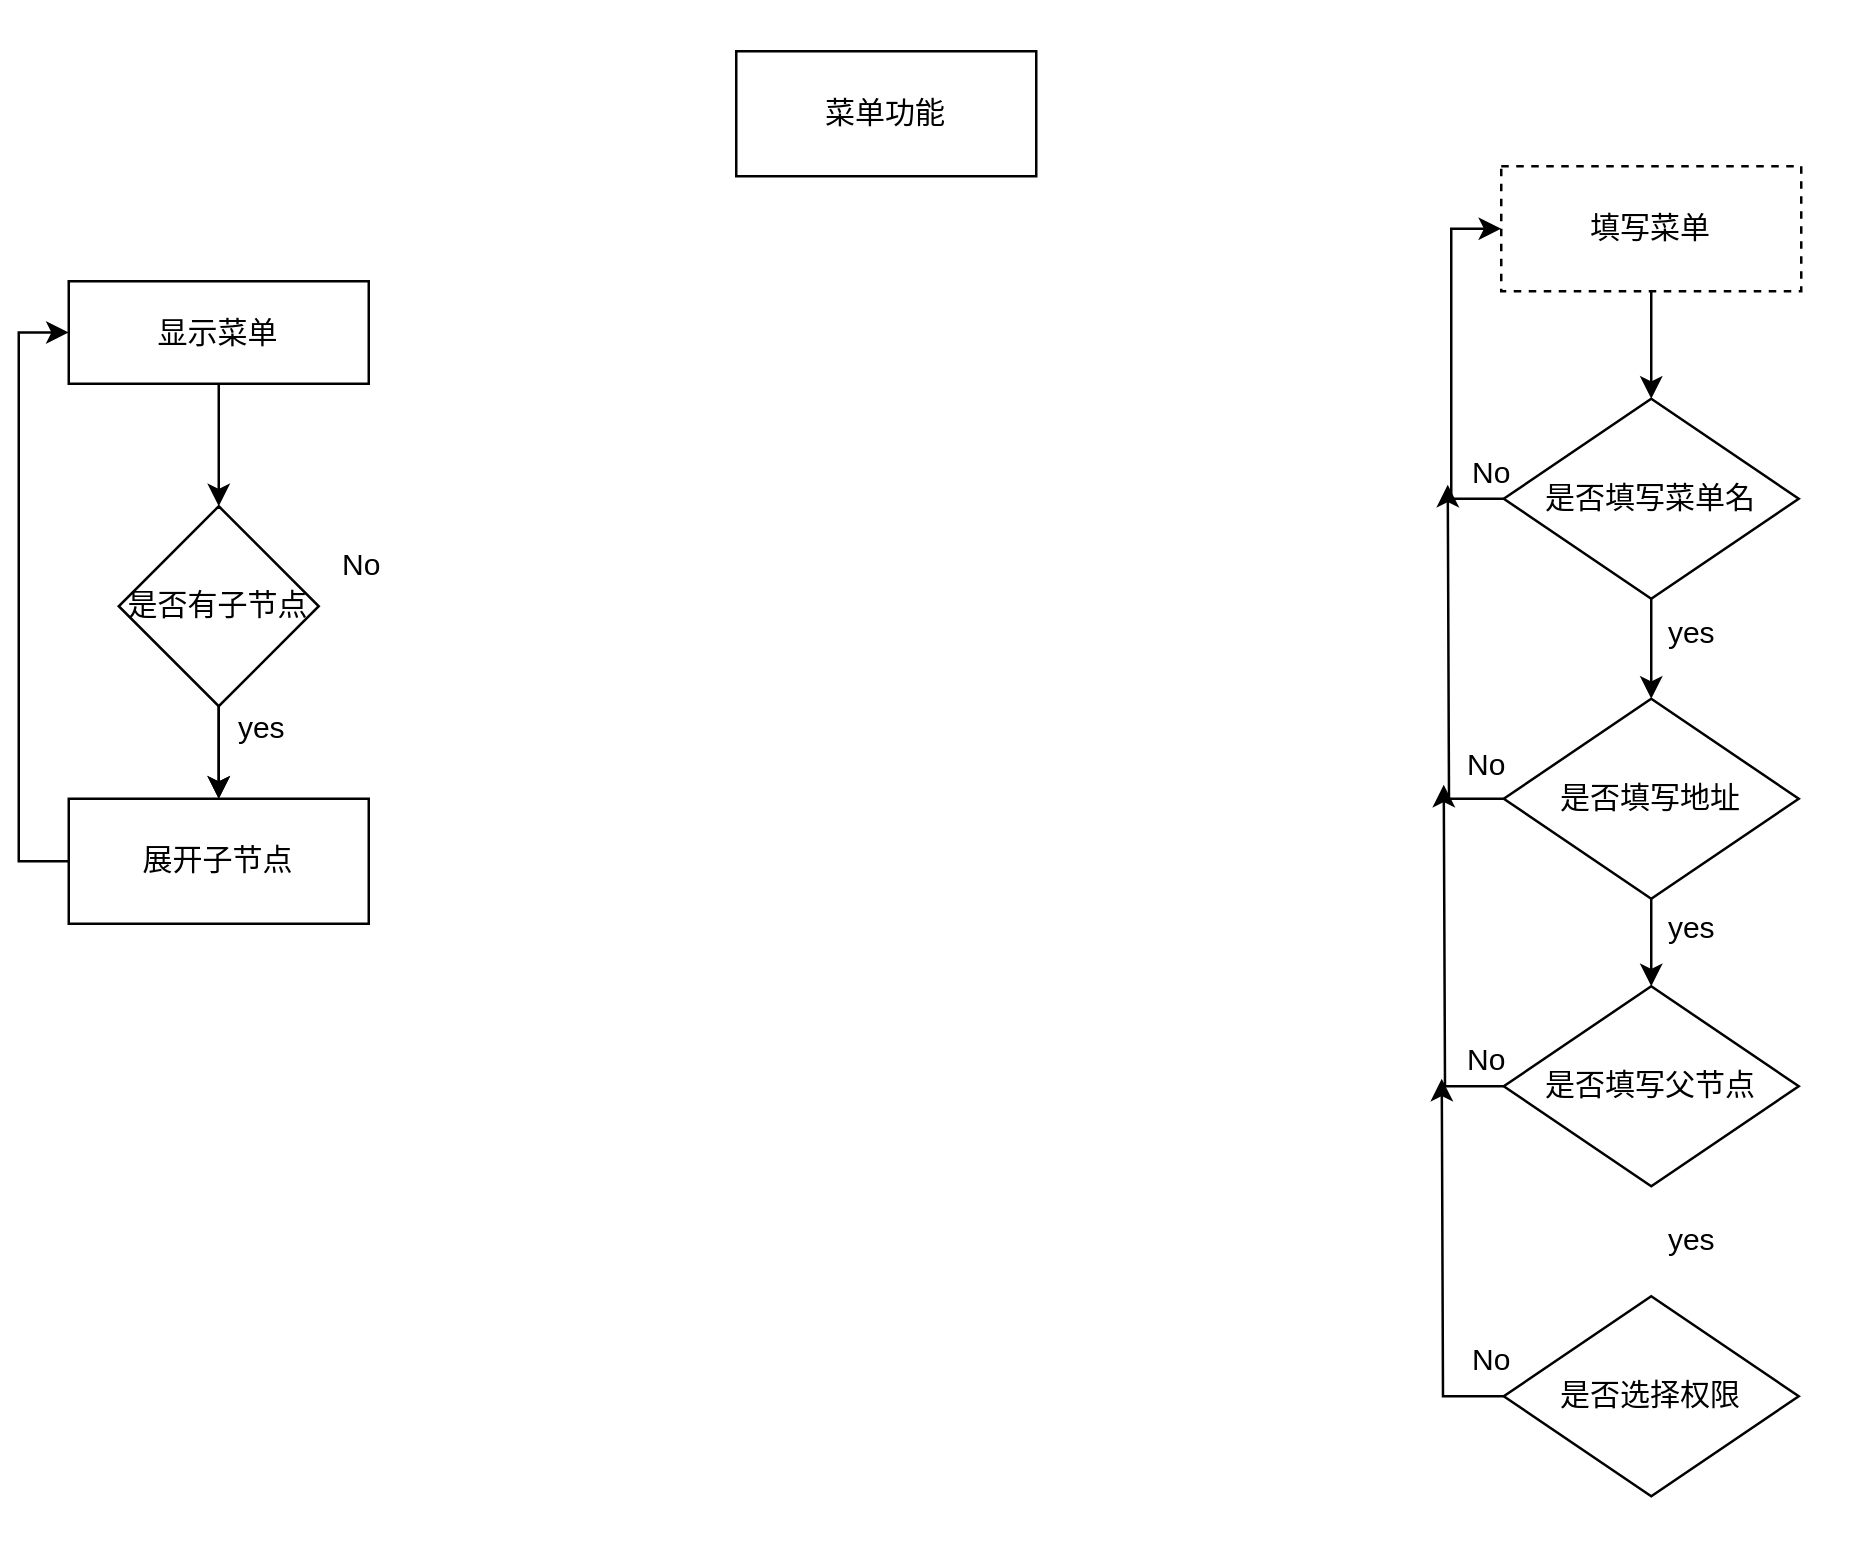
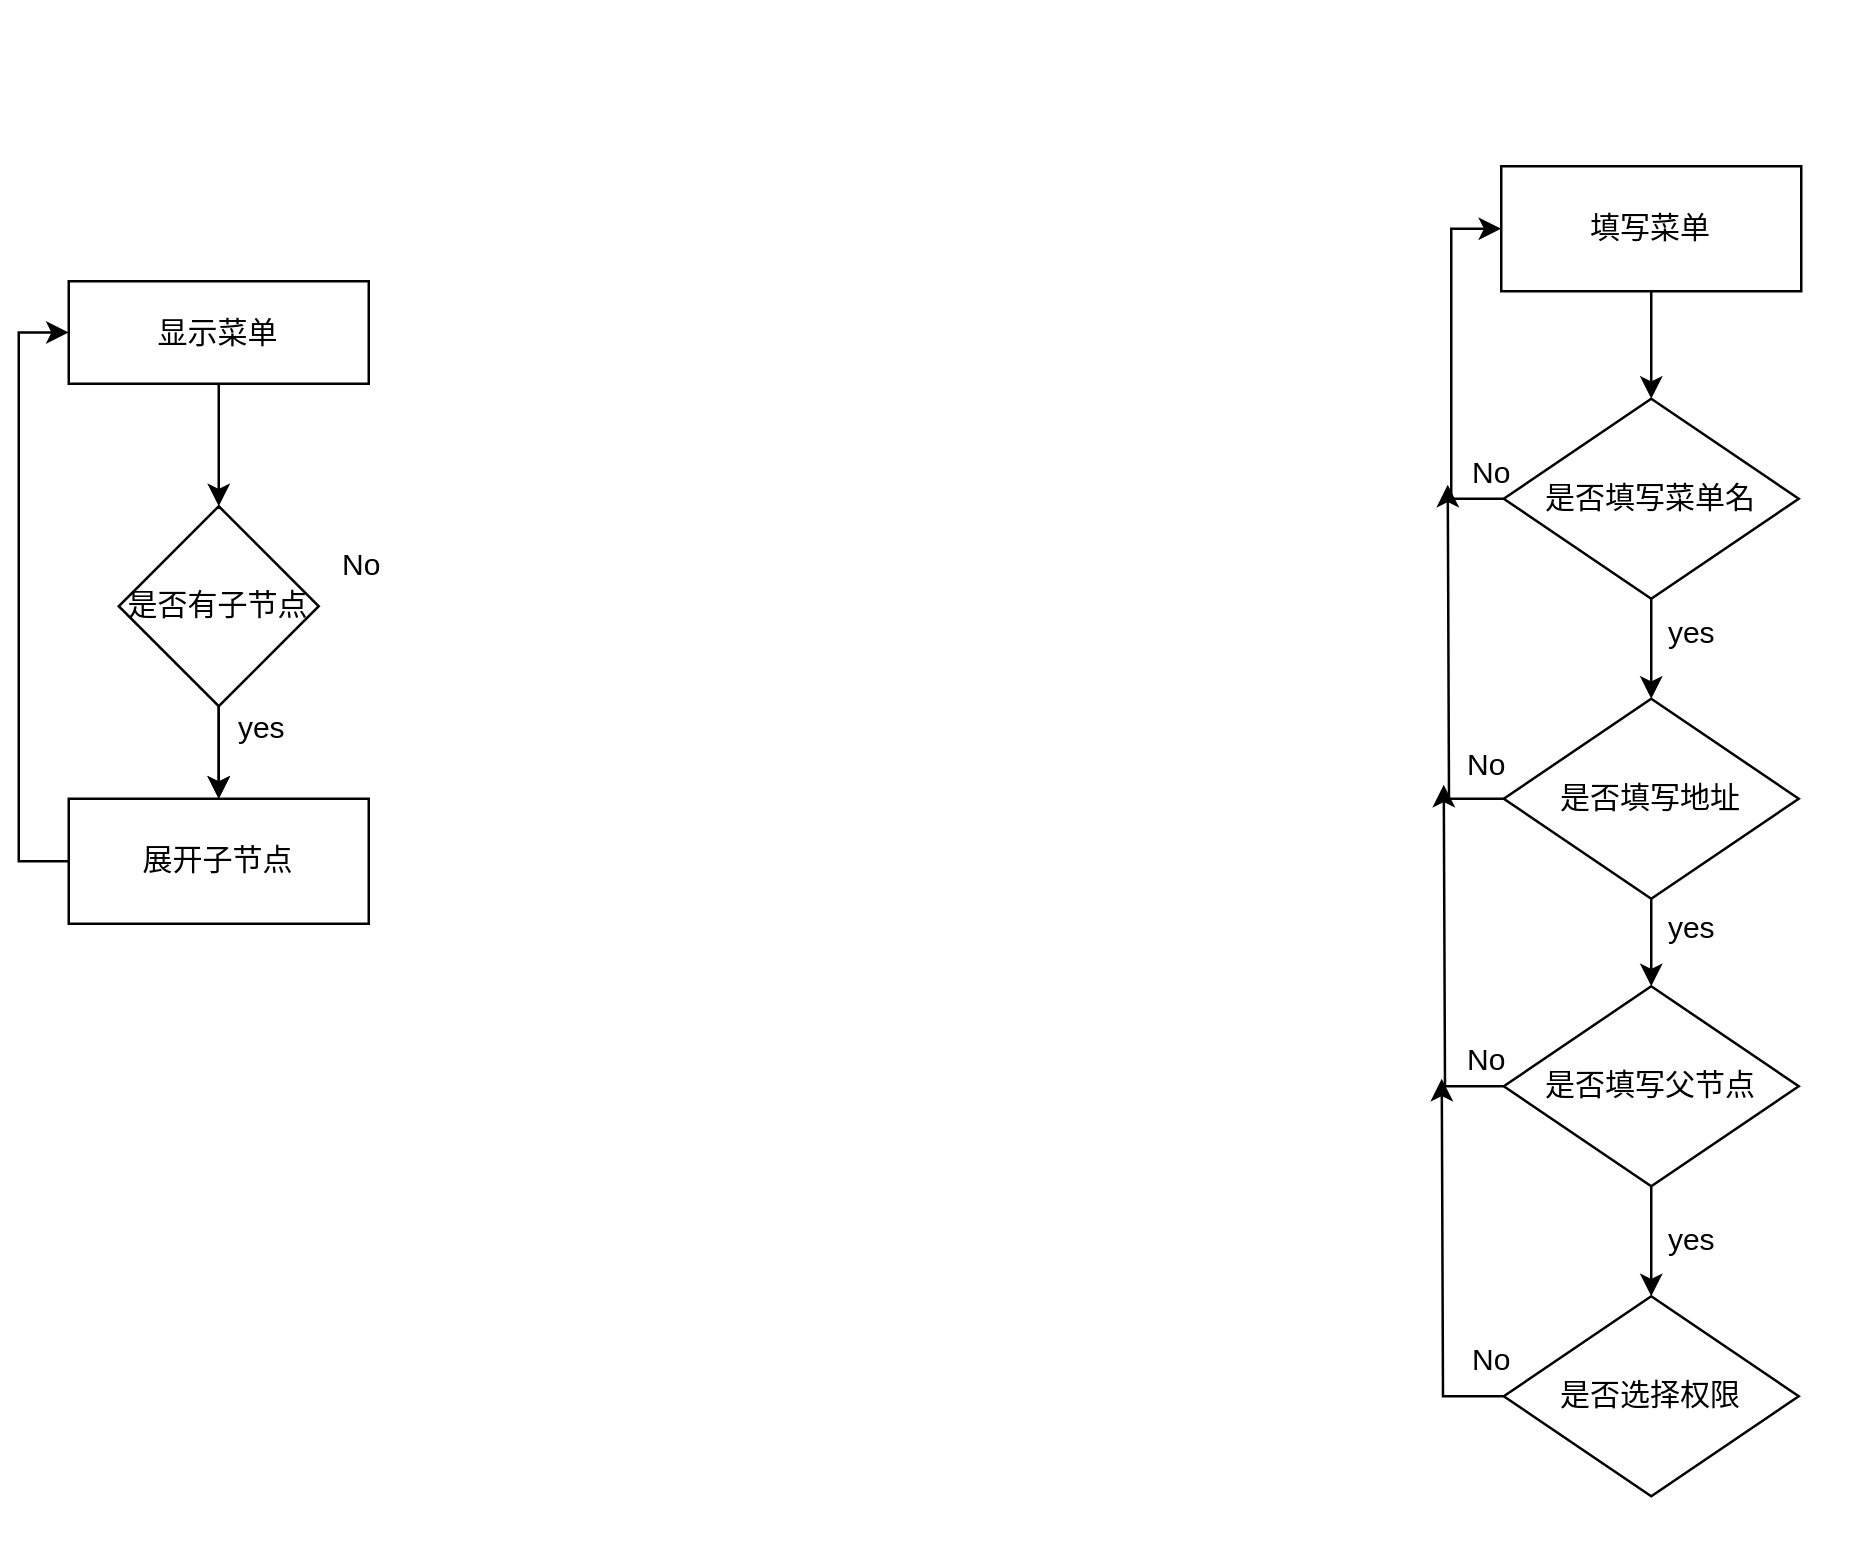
- <mxCell id="2" value="菜单功能" style="rounded=0;whiteSpace=wrap;html=1;" vertex="1" parent="1"><mxGeometry x="287" y="20" width="120" height="50" as="geometry" /></mxCell>
- <mxCell id="6" value="填写菜单" style="rounded=0;whiteSpace=wrap;html=1;dashed=1;" vertex="1" parent="1"><mxGeometry x="593" y="66" width="120" height="50" as="geometry" /></mxCell>
+ <mxCell id="6" value="填写菜单" style="rounded=0;whiteSpace=wrap;html=1;" vertex="1" parent="1"><mxGeometry x="593" y="66" width="120" height="50" as="geometry" /></mxCell>
+ <mxCell id="20" style="edgeStyle=orthogonalEdgeStyle;rounded=0;orthogonalLoop=1;jettySize=auto;html=1;exitX=0.5;exitY=1;exitDx=0;exitDy=0;entryX=0.5;entryY=0;entryDx=0;entryDy=0;" edge="1" parent="1" source="22" target="24"><mxGeometry relative="1" as="geometry" /></mxCell>
